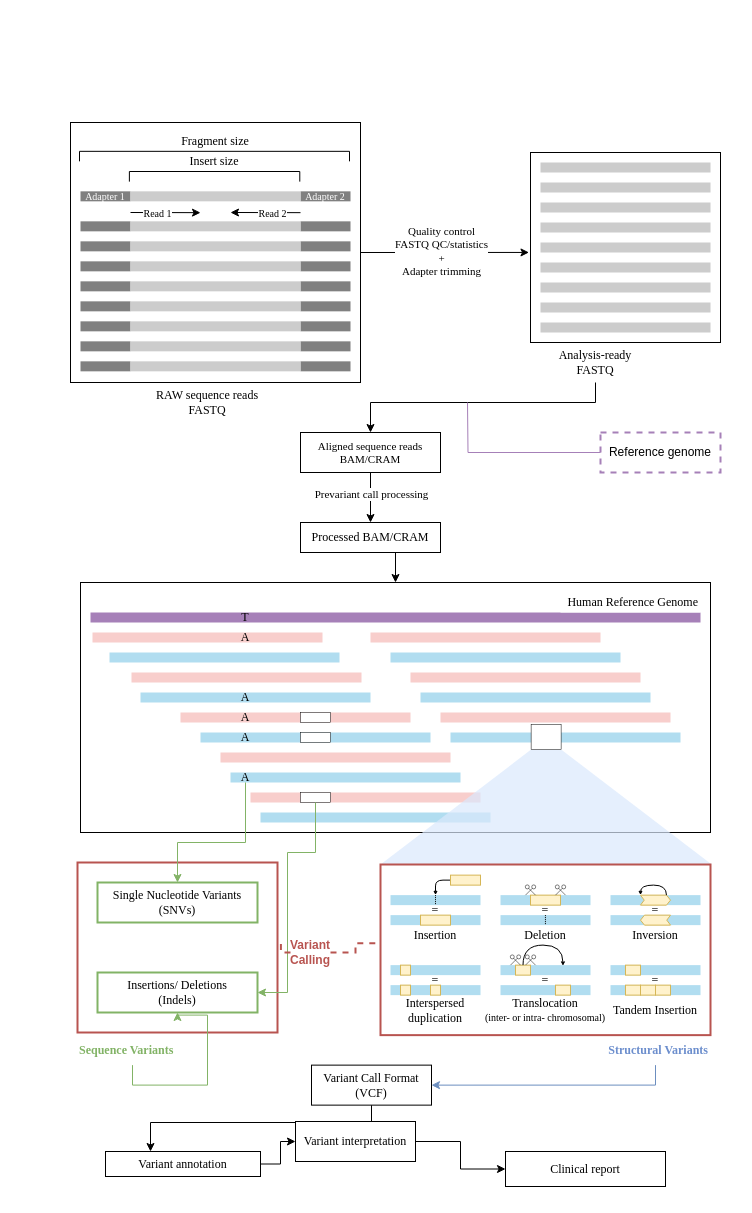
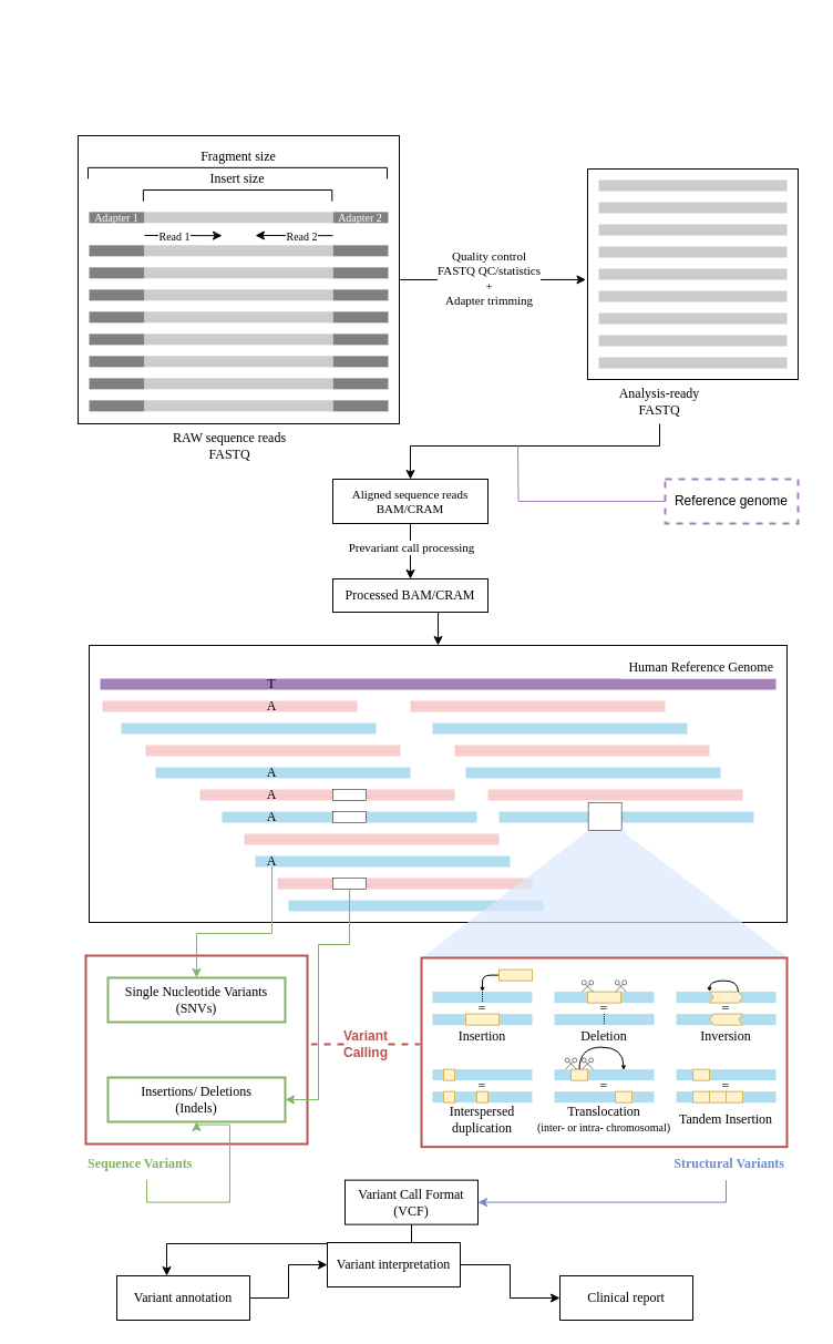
- <mxCell id="151" value="Variant Calling" style="rounded=0;whiteSpace=wrap;html=1;strokeColor=none;fillColor=none;fontColor=#b85450;fontStyle=1" vertex="1" parent="2"><mxGeometry x="270" y="820" width="40" height="40" as="geometry" /></mxCell>
+ <mxCell id="151" value="Variant Calling" style="rounded=0;whiteSpace=wrap;html=1;strokeColor=none;fillColor=none;fontColor=#b85450;fontStyle=1" vertex="1" parent="2"><mxGeometry x="290" y="810" width="40" height="40" as="geometry" /></mxCell>
- <mxCell id="147" value="Variant annotation" style="rounded=0;whiteSpace=wrap;html=1;fontFamily=Computer Modern;" vertex="1" parent="2"><mxGeometry x="85" y="1039" width="155" height="25" as="geometry" /></mxCell>
+ <mxCell id="147" value="Variant annotation" style="rounded=0;whiteSpace=wrap;html=1;fontFamily=Computer Modern;" vertex="1" parent="2"><mxGeometry x="85" y="1039" width="120" height="40" as="geometry" /></mxCell>
- <mxCell id="150" value="Clinical report" style="rounded=0;whiteSpace=wrap;html=1;fontFamily=Computer Modern;" vertex="1" parent="2"><mxGeometry x="485" y="1039" width="160" height="35" as="geometry" /></mxCell>
+ <mxCell id="150" value="Clinical report" style="rounded=0;whiteSpace=wrap;html=1;fontFamily=Computer Modern;" vertex="1" parent="2"><mxGeometry x="485" y="1039" width="120" height="40" as="geometry" /></mxCell>
